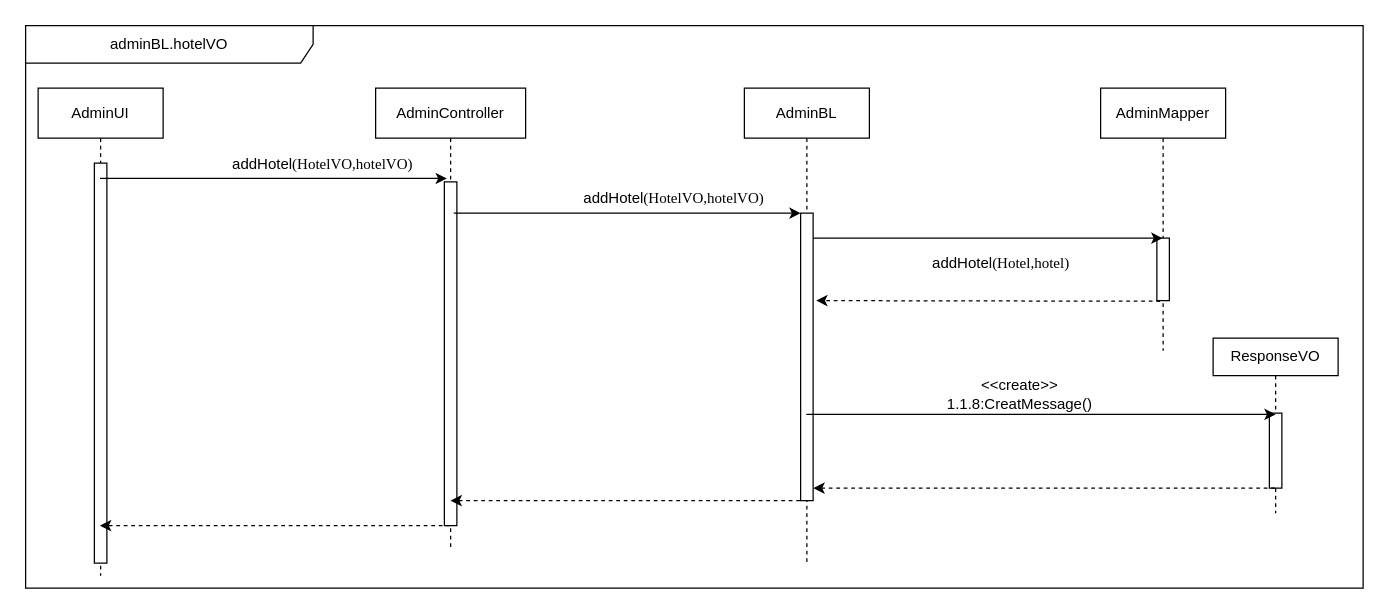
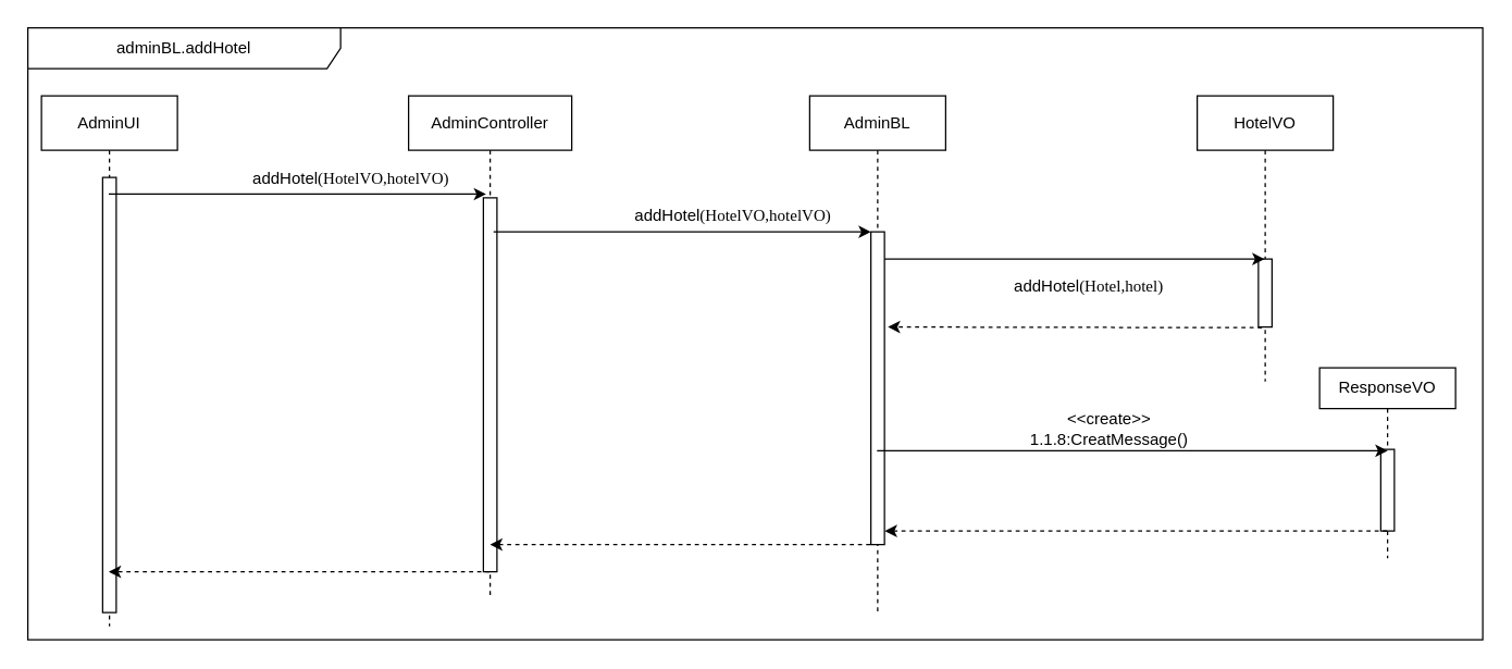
- <mxCell id="2" value="adminBL.hotelVO" style="shape=umlFrame;whiteSpace=wrap;html=1;labelBackgroundColor=none;width=230;height=30;" parent="1" vertex="1"><mxGeometry x="20" y="20" width="1070" height="450" as="geometry" /></mxCell>
+ <mxCell id="2" value="adminBL.addHotel" style="shape=umlFrame;whiteSpace=wrap;html=1;labelBackgroundColor=none;width=230;height=30;" parent="1" vertex="1"><mxGeometry x="20" y="20" width="1070" height="450" as="geometry" /></mxCell>
- <mxCell id="9" value="AdminMapper" style="shape=umlLifeline;perimeter=lifelinePerimeter;whiteSpace=wrap;html=1;container=1;collapsible=0;recursiveResize=0;outlineConnect=0;" parent="1" vertex="1"><mxGeometry x="880" y="70" width="100" height="210" as="geometry" /></mxCell>
+ <mxCell id="9" value="HotelVO" style="shape=umlLifeline;perimeter=lifelinePerimeter;whiteSpace=wrap;html=1;container=1;collapsible=0;recursiveResize=0;outlineConnect=0;" parent="1" vertex="1"><mxGeometry x="880" y="70" width="100" height="210" as="geometry" /></mxCell>
